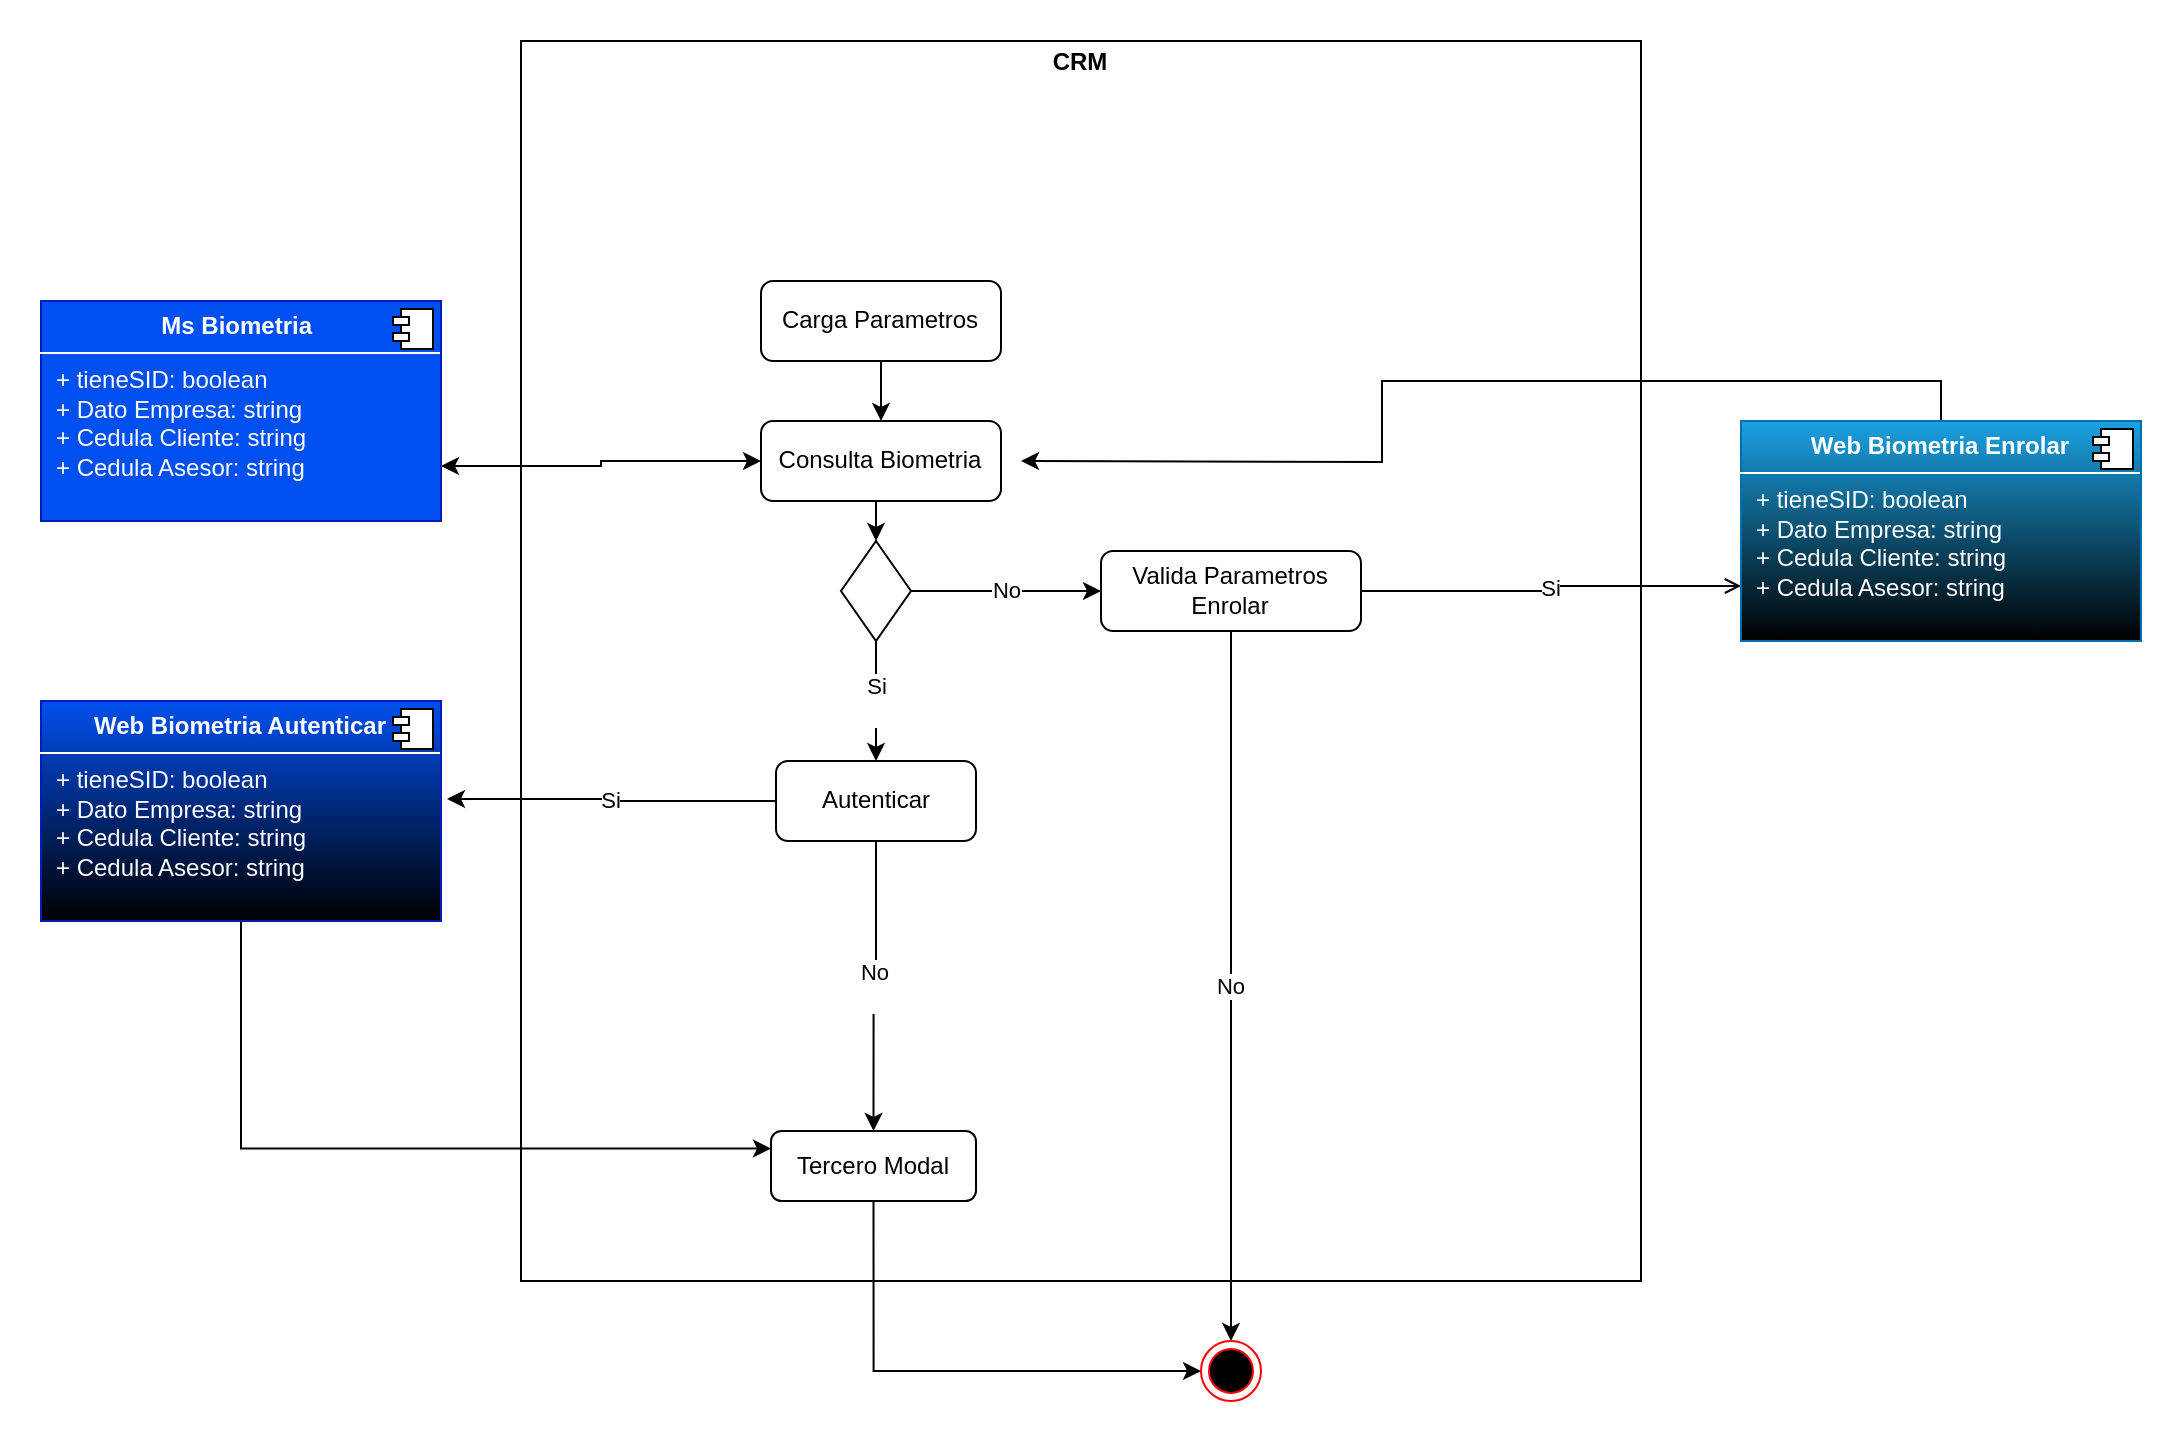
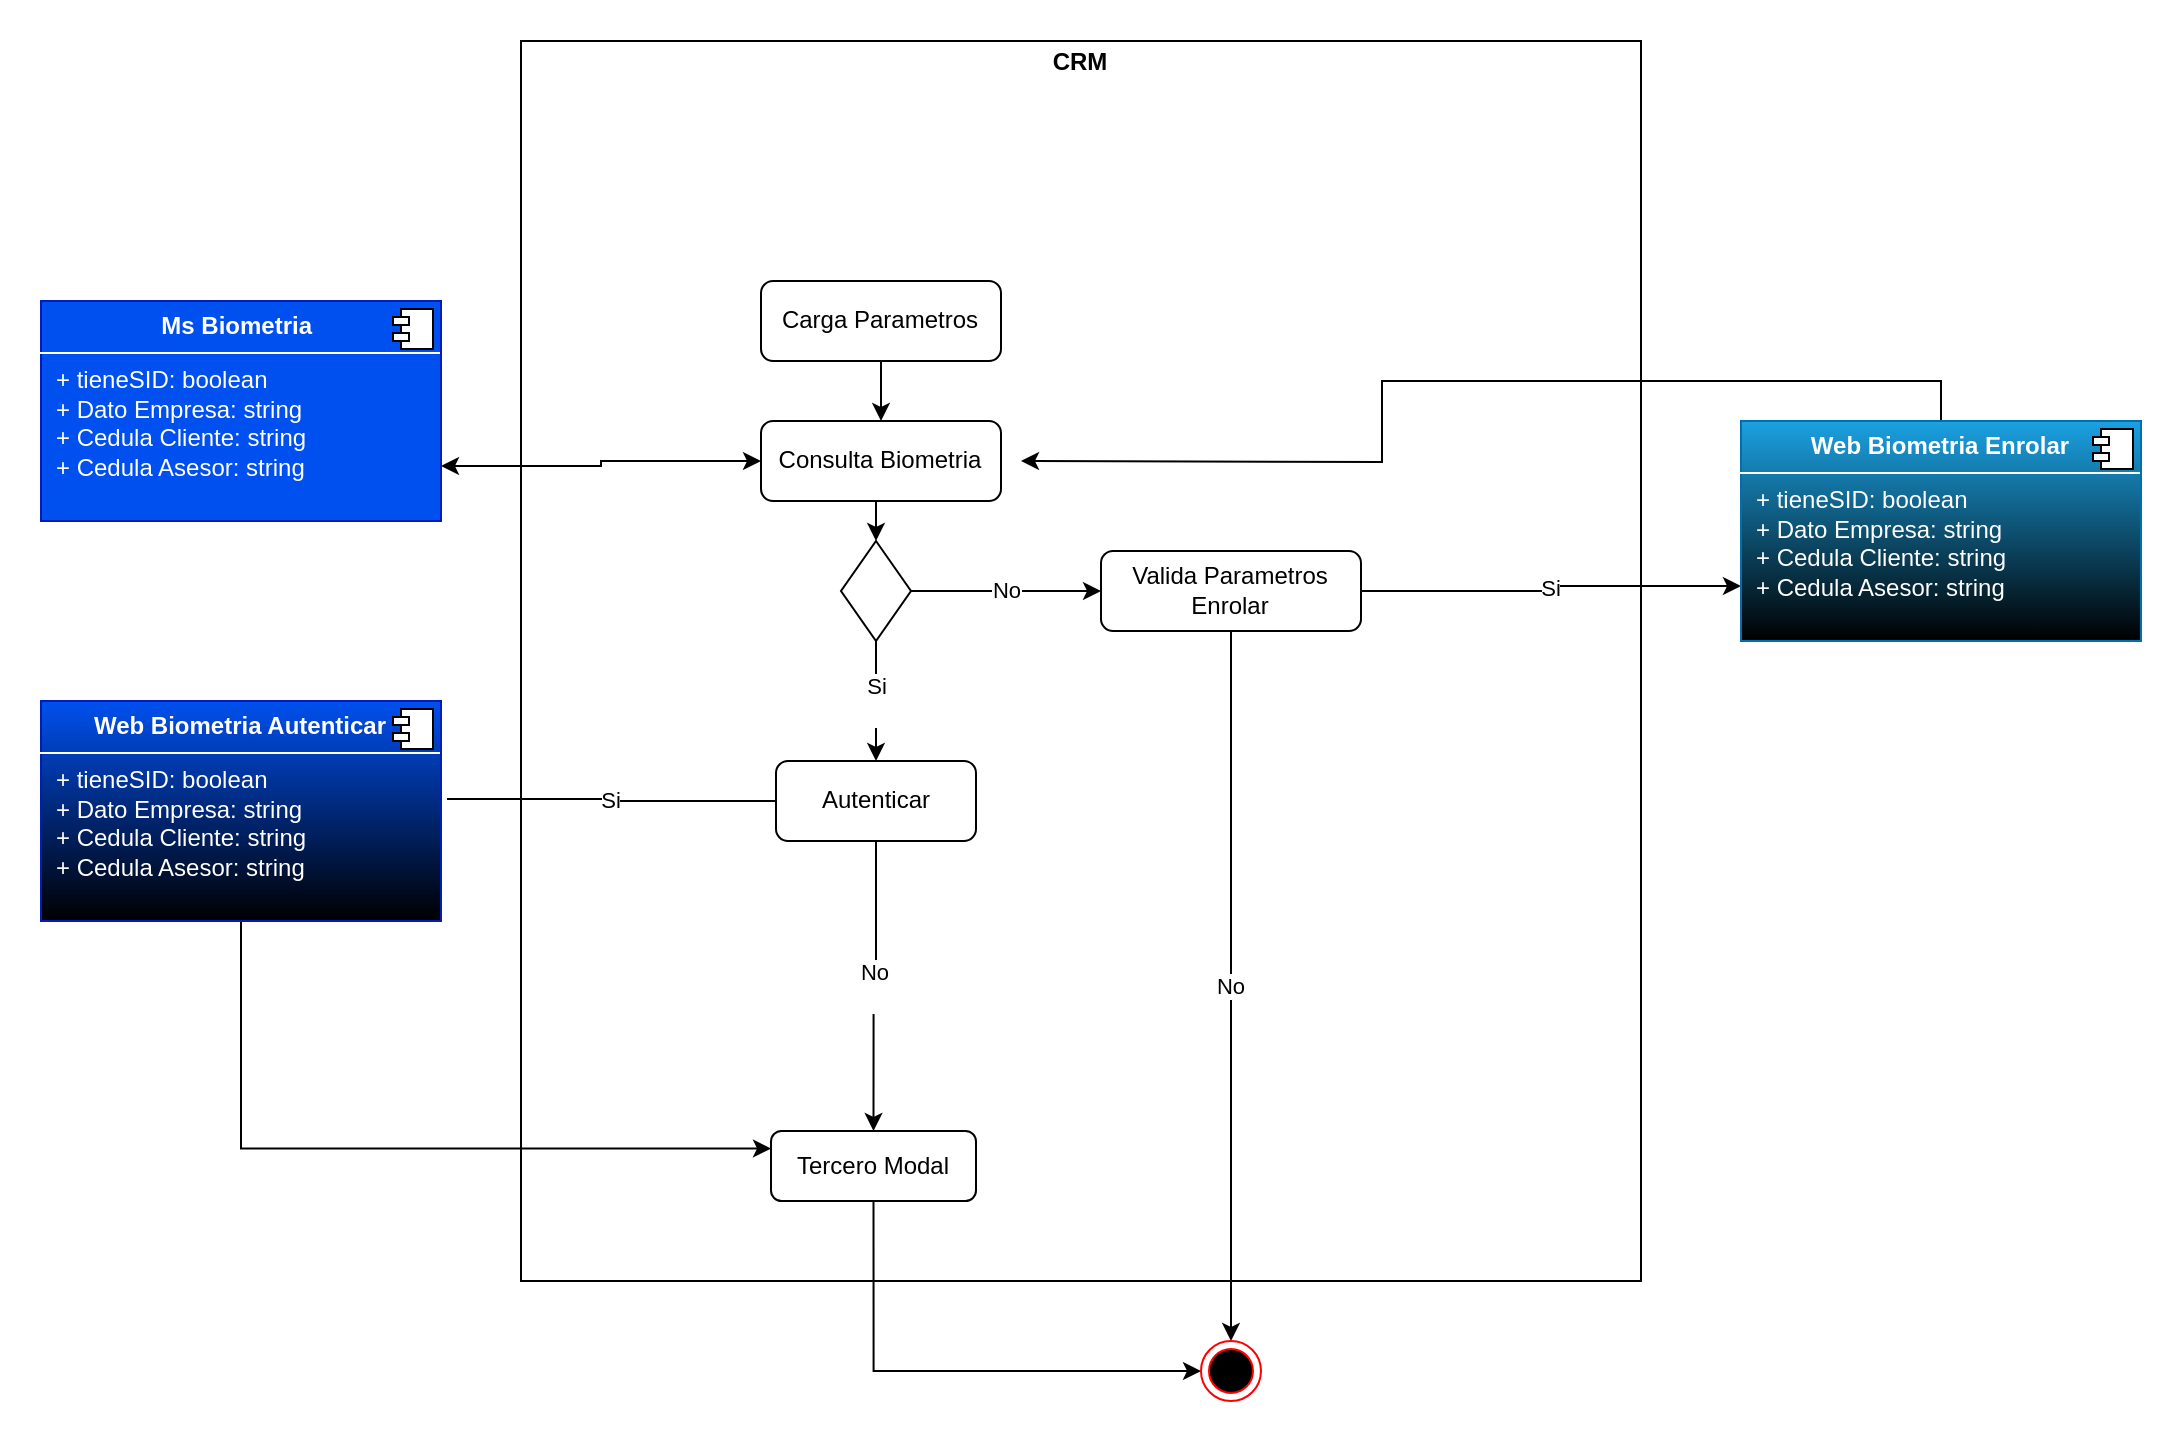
- <mxCell id="15" value="Si" style="edgeStyle=orthogonalEdgeStyle;rounded=0;orthogonalLoop=1;jettySize=auto;html=1;exitX=1;exitY=0.5;exitDx=0;exitDy=0;entryX=0;entryY=0.75;entryDx=0;entryDy=0;endArrow=open;" edge="1" parent="1" source="12" target="18"><mxGeometry relative="1" as="geometry"><mxPoint x="820" y="280" as="targetPoint" /><mxPoint x="750" y="295" as="sourcePoint" /></mxGeometry></mxCell>
+ <mxCell id="15" value="Si" style="edgeStyle=orthogonalEdgeStyle;rounded=0;orthogonalLoop=1;jettySize=auto;html=1;exitX=1;exitY=0.5;exitDx=0;exitDy=0;entryX=0;entryY=0.75;entryDx=0;entryDy=0;" edge="1" parent="1" source="12" target="18"><mxGeometry relative="1" as="geometry"><mxPoint x="820" y="280" as="targetPoint" /><mxPoint x="750" y="295" as="sourcePoint" /></mxGeometry></mxCell>
- <mxCell id="26" value="Si" style="edgeStyle=orthogonalEdgeStyle;rounded=0;orthogonalLoop=1;jettySize=auto;html=1;exitX=0;exitY=0.5;exitDx=0;exitDy=0;entryX=1.015;entryY=0.445;entryDx=0;entryDy=0;entryPerimeter=0;" edge="1" parent="1" source="25" target="22"><mxGeometry relative="1" as="geometry" /></mxCell>
+ <mxCell id="26" value="Si" style="edgeStyle=orthogonalEdgeStyle;rounded=0;orthogonalLoop=1;jettySize=auto;html=1;exitX=0;exitY=0.5;exitDx=0;exitDy=0;entryX=1.015;entryY=0.445;entryDx=0;entryDy=0;entryPerimeter=0;endArrow=none;" edge="1" parent="1" source="25" target="22"><mxGeometry relative="1" as="geometry" /></mxCell>
